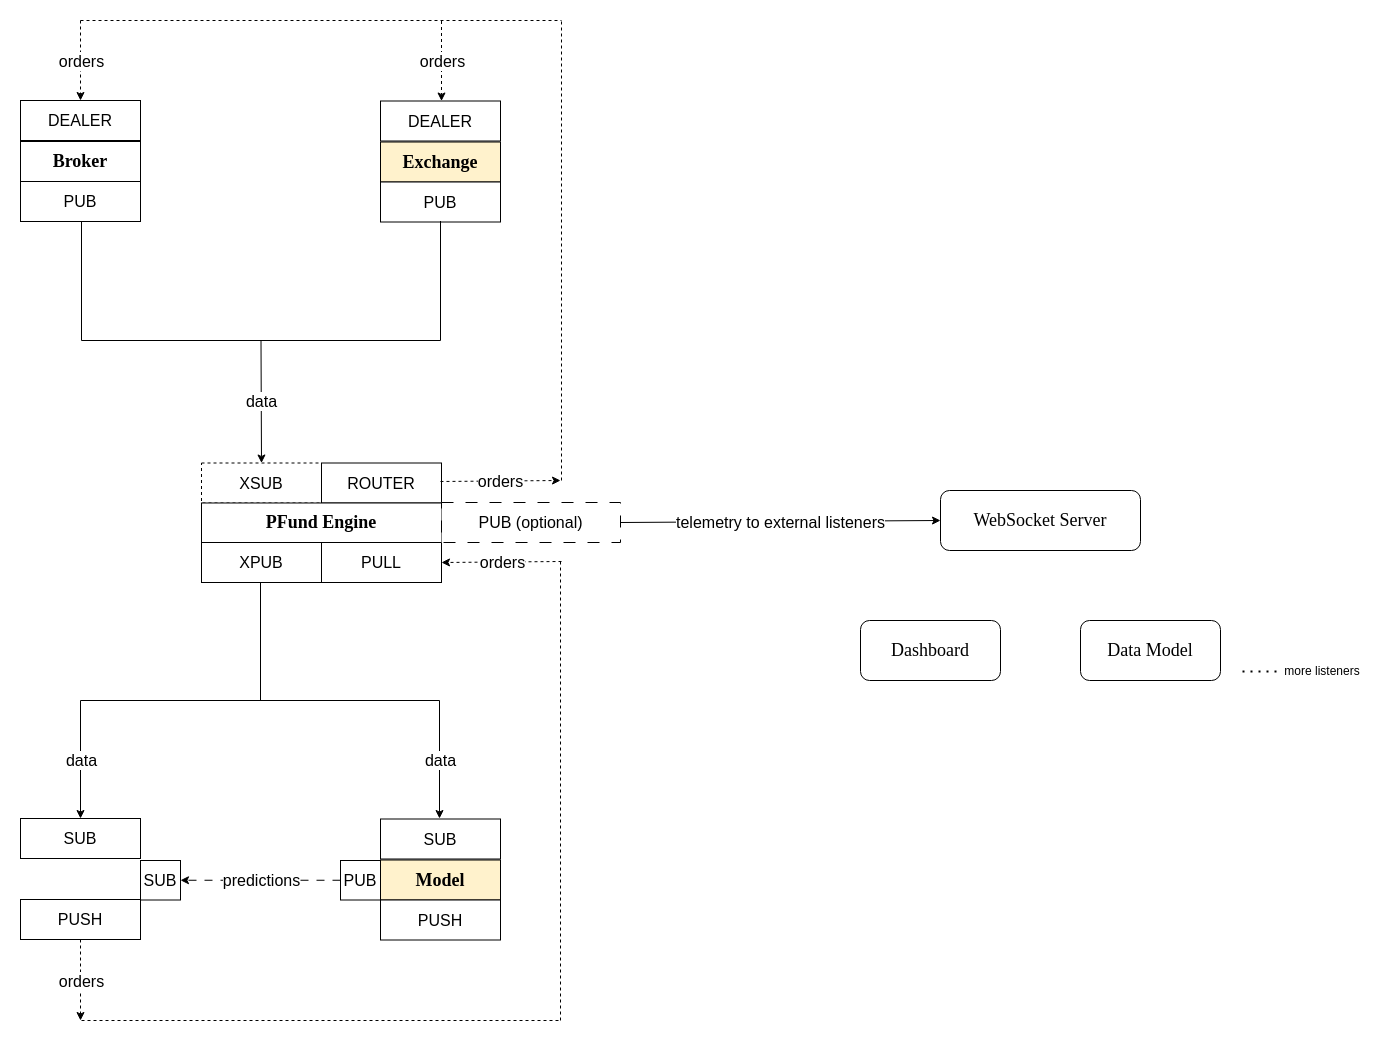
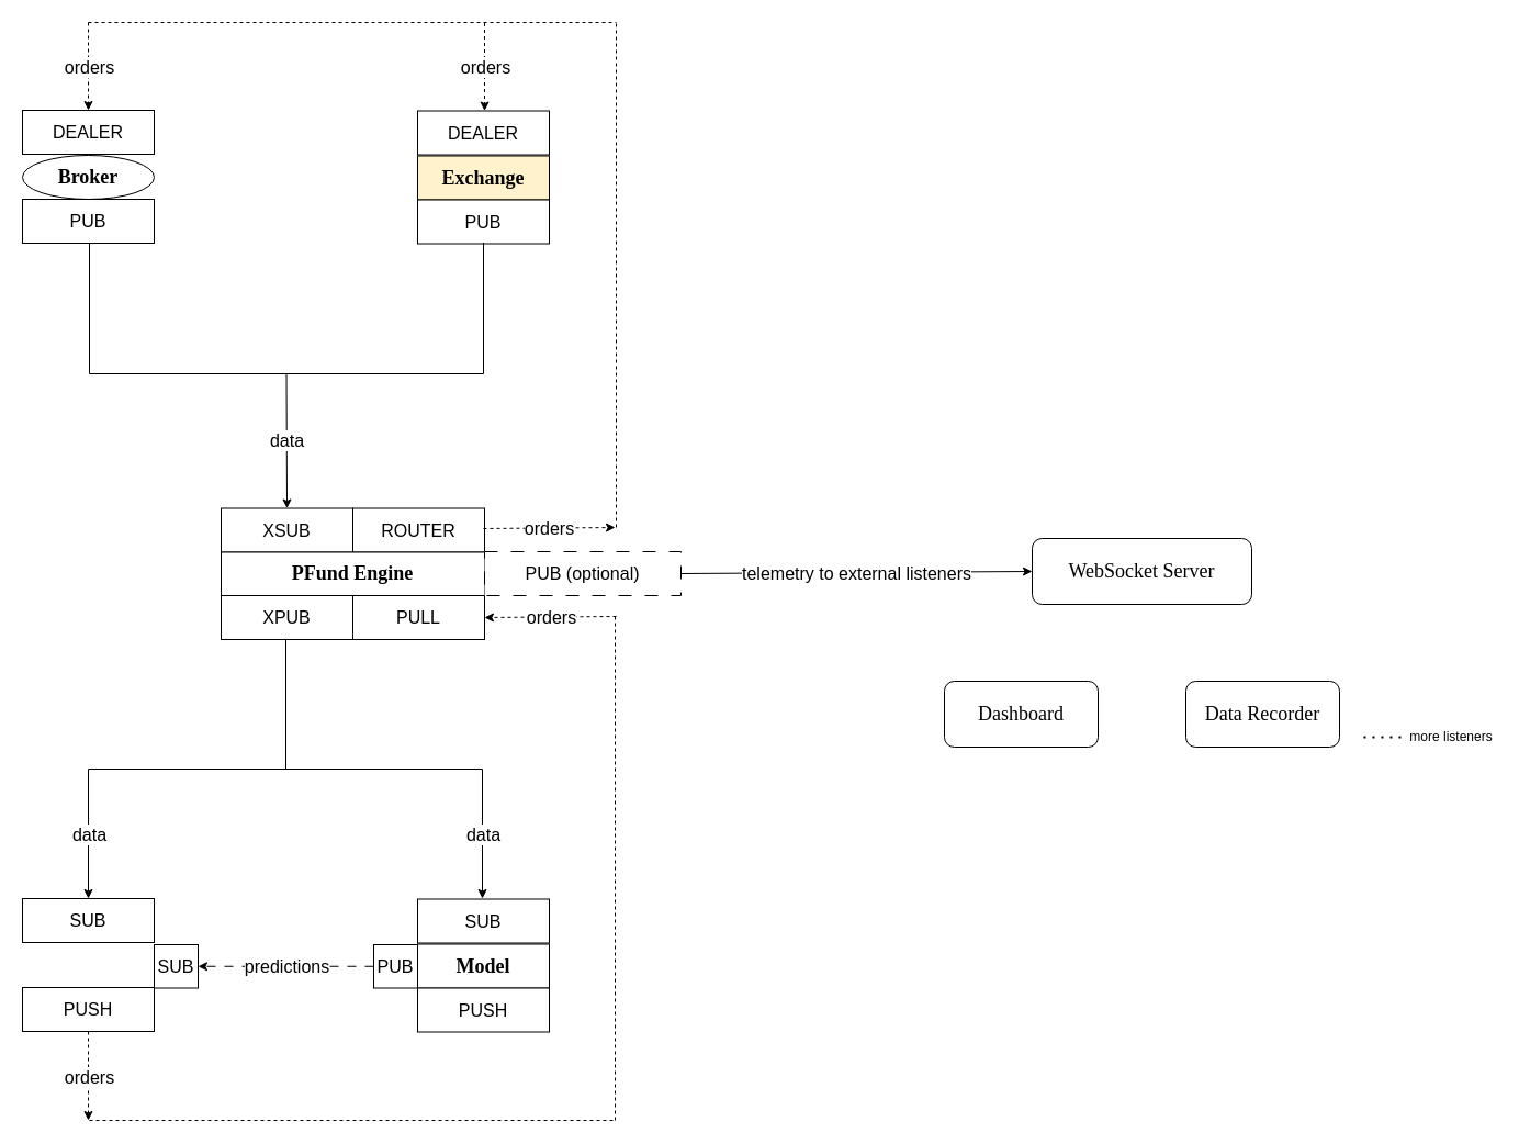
- <mxCell id="8" value="&lt;font face=&quot;Verdana&quot; style=&quot;font-size: 18px;&quot;&gt;&lt;b&gt;Broker&lt;/b&gt;&lt;/font&gt;" style="rounded=0;whiteSpace=wrap;html=1;" parent="1" vertex="1"><mxGeometry x="20" y="141" width="120" height="40" as="geometry" /></mxCell>
+ <mxCell id="8" value="&lt;font face=&quot;Verdana&quot; style=&quot;font-size: 18px;&quot;&gt;&lt;b&gt;Broker&lt;/b&gt;&lt;/font&gt;" style="ellipse;whiteSpace=wrap;html=1;" parent="1" vertex="1"><mxGeometry x="20" y="141" width="120" height="40" as="geometry" /></mxCell>
- <mxCell id="13" value="&lt;font style=&quot;font-size: 16px;&quot;&gt;XSUB&lt;/font&gt;" style="rounded=0;whiteSpace=wrap;html=1;dashed=1;" parent="1" vertex="1"><mxGeometry x="201" y="462.5" width="120" height="40" as="geometry" /></mxCell>
+ <mxCell id="13" value="&lt;font style=&quot;font-size: 16px;&quot;&gt;XSUB&lt;/font&gt;" style="rounded=0;whiteSpace=wrap;html=1;" parent="1" vertex="1"><mxGeometry x="201" y="462.5" width="120" height="40" as="geometry" /></mxCell>
- <mxCell id="46" value="&lt;font style=&quot;font-size: 18px;&quot; face=&quot;Verdana&quot;&gt;Data Model&lt;/font&gt;" style="whiteSpace=wrap;html=1;rounded=1;" parent="1" vertex="1"><mxGeometry x="1080" y="620" width="140" height="60" as="geometry" /></mxCell>
+ <mxCell id="46" value="&lt;font style=&quot;font-size: 18px;&quot; face=&quot;Verdana&quot;&gt;Data Recorder&lt;/font&gt;" style="whiteSpace=wrap;html=1;rounded=1;" parent="1" vertex="1"><mxGeometry x="1080" y="620" width="140" height="60" as="geometry" /></mxCell>
- <mxCell id="5" value="&lt;font face=&quot;Verdana&quot; style=&quot;font-size: 18px;&quot;&gt;&lt;b&gt;Model&lt;/b&gt;&lt;/font&gt;" style="rounded=0;whiteSpace=wrap;html=1;fillColor=#fff2cc;" parent="1" vertex="1"><mxGeometry x="380" y="859.5" width="120" height="40" as="geometry" /></mxCell>
+ <mxCell id="5" value="&lt;font face=&quot;Verdana&quot; style=&quot;font-size: 18px;&quot;&gt;&lt;b&gt;Model&lt;/b&gt;&lt;/font&gt;" style="rounded=0;whiteSpace=wrap;html=1;" parent="1" vertex="1"><mxGeometry x="380" y="859.5" width="120" height="40" as="geometry" /></mxCell>
